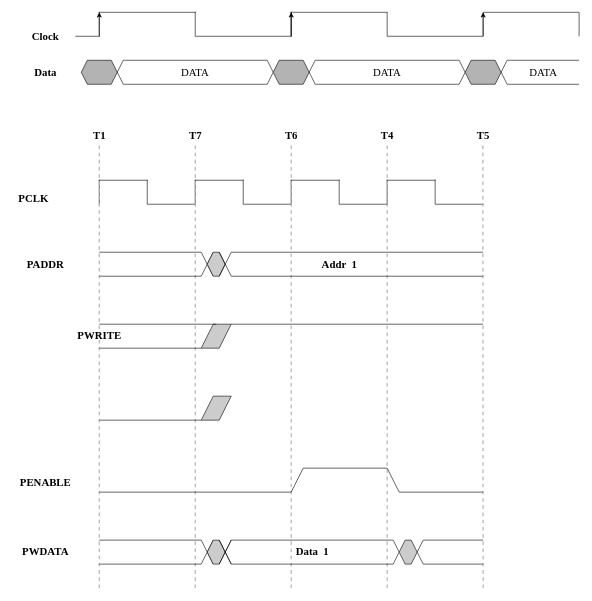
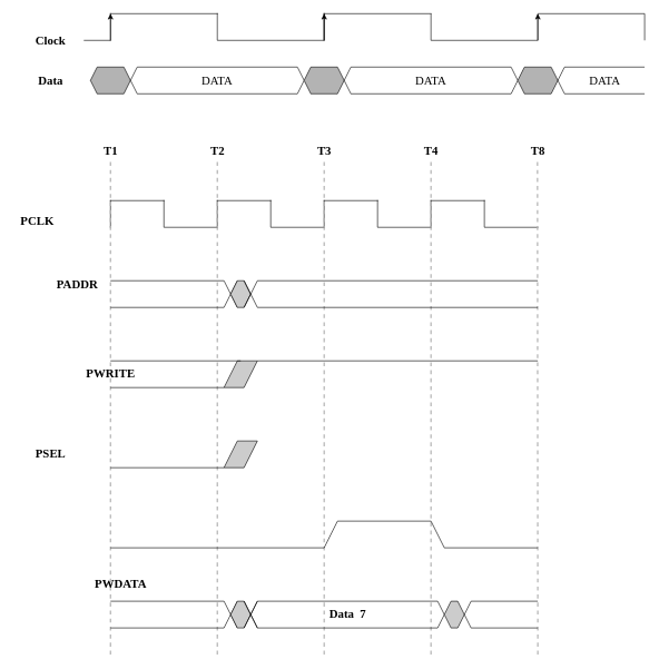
- <mxCell id="55" value="&lt;pre&gt;&lt;font face=&quot;Times New Roman&quot; size=&quot;1&quot;&gt;&lt;b style=&quot;font-size: 18px&quot;&gt;T7&lt;/b&gt;&lt;/font&gt;&lt;/pre&gt;" style="text;html=1;align=center;verticalAlign=middle;resizable=0;points=[];autosize=1;strokeColor=none;" vertex="1" parent="1"><mxGeometry x="305" y="200" width="40" height="50" as="geometry" /></mxCell>
+ <mxCell id="55" value="&lt;pre&gt;&lt;font face=&quot;Times New Roman&quot; size=&quot;1&quot;&gt;&lt;b style=&quot;font-size: 18px&quot;&gt;T2&lt;/b&gt;&lt;/font&gt;&lt;/pre&gt;" style="text;html=1;align=center;verticalAlign=middle;resizable=0;points=[];autosize=1;strokeColor=none;" vertex="1" parent="1"><mxGeometry x="305" y="200" width="40" height="50" as="geometry" /></mxCell>
- <mxCell id="56" value="&lt;pre&gt;&lt;font face=&quot;Times New Roman&quot; size=&quot;1&quot;&gt;&lt;b style=&quot;font-size: 18px&quot;&gt;T6&lt;/b&gt;&lt;/font&gt;&lt;/pre&gt;" style="text;html=1;align=center;verticalAlign=middle;resizable=0;points=[];autosize=1;strokeColor=none;" vertex="1" parent="1"><mxGeometry x="465" y="200" width="40" height="50" as="geometry" /></mxCell>
+ <mxCell id="56" value="&lt;pre&gt;&lt;font face=&quot;Times New Roman&quot; size=&quot;1&quot;&gt;&lt;b style=&quot;font-size: 18px&quot;&gt;T3&lt;/b&gt;&lt;/font&gt;&lt;/pre&gt;" style="text;html=1;align=center;verticalAlign=middle;resizable=0;points=[];autosize=1;strokeColor=none;" vertex="1" parent="1"><mxGeometry x="465" y="200" width="40" height="50" as="geometry" /></mxCell>
- <mxCell id="58" value="&lt;pre&gt;&lt;font face=&quot;Times New Roman&quot; size=&quot;1&quot;&gt;&lt;b style=&quot;font-size: 18px&quot;&gt;T5&lt;/b&gt;&lt;/font&gt;&lt;/pre&gt;" style="text;html=1;align=center;verticalAlign=middle;resizable=0;points=[];autosize=1;strokeColor=none;" vertex="1" parent="1"><mxGeometry x="785" y="200" width="40" height="50" as="geometry" /></mxCell>
+ <mxCell id="58" value="&lt;pre&gt;&lt;font face=&quot;Times New Roman&quot; size=&quot;1&quot;&gt;&lt;b style=&quot;font-size: 18px&quot;&gt;T8&lt;/b&gt;&lt;/font&gt;&lt;/pre&gt;" style="text;html=1;align=center;verticalAlign=middle;resizable=0;points=[];autosize=1;strokeColor=none;" vertex="1" parent="1"><mxGeometry x="785" y="200" width="40" height="50" as="geometry" /></mxCell>
- <mxCell id="60" value="&lt;pre&gt;&lt;font face=&quot;Times New Roman&quot; style=&quot;font-size: 18px&quot;&gt;&lt;b&gt;PADDR&lt;/b&gt;&lt;/font&gt;&lt;/pre&gt;" style="text;html=1;align=center;verticalAlign=middle;resizable=0;points=[];autosize=1;strokeColor=none;" vertex="1" parent="1"><mxGeometry x="35" y="415" width="80" height="50" as="geometry" /></mxCell>
+ <mxCell id="60" value="&lt;pre&gt;&lt;font face=&quot;Times New Roman&quot; style=&quot;font-size: 18px&quot;&gt;&lt;b&gt;PADDR&lt;/b&gt;&lt;/font&gt;&lt;/pre&gt;" style="text;html=1;align=center;verticalAlign=middle;resizable=0;points=[];autosize=1;strokeColor=none;" vertex="1" parent="1"><mxGeometry x="75" y="400" width="80" height="50" as="geometry" /></mxCell>
- <mxCell id="82" value="&lt;pre&gt;&lt;font style=&quot;font-size: 18px&quot; face=&quot;Times New Roman&quot;&gt;&lt;b&gt;Addr  1&lt;/b&gt;&lt;/font&gt;&lt;/pre&gt;" style="text;html=1;align=center;verticalAlign=middle;resizable=0;points=[];autosize=1;strokeColor=none;" vertex="1" parent="1"><mxGeometry x="530" y="415" width="70" height="50" as="geometry" /></mxCell>
+ <mxCell id="62" value="&lt;pre&gt;&lt;font face=&quot;Times New Roman&quot; style=&quot;font-size: 18px&quot;&gt;&lt;b&gt;PSEL&lt;/b&gt;&lt;/font&gt;&lt;/pre&gt;" style="text;html=1;align=center;verticalAlign=middle;resizable=0;points=[];autosize=1;strokeColor=none;" vertex="1" parent="1"><mxGeometry x="45" y="655" width="60" height="50" as="geometry" /></mxCell>
- <mxCell id="68" value="&lt;pre&gt;&lt;font face=&quot;Times New Roman&quot; style=&quot;font-size: 18px&quot;&gt;&lt;b&gt;PENABLE&lt;/b&gt;&lt;/font&gt;&lt;/pre&gt;" style="text;html=1;align=center;verticalAlign=middle;resizable=0;points=[];autosize=1;strokeColor=none;" vertex="1" parent="1"><mxGeometry x="25" y="780" width="100" height="50" as="geometry" /></mxCell>
- <mxCell id="84" value="&lt;pre&gt;&lt;font face=&quot;Times New Roman&quot; style=&quot;font-size: 18px&quot;&gt;&lt;b&gt;PWDATA&lt;/b&gt;&lt;/font&gt;&lt;/pre&gt;" style="text;html=1;align=center;verticalAlign=middle;resizable=0;points=[];autosize=1;strokeColor=none;" vertex="1" parent="1"><mxGeometry x="30" y="895" width="90" height="50" as="geometry" /></mxCell>
+ <mxCell id="84" value="&lt;pre&gt;&lt;font face=&quot;Times New Roman&quot; style=&quot;font-size: 18px&quot;&gt;&lt;b&gt;PWDATA&lt;/b&gt;&lt;/font&gt;&lt;/pre&gt;" style="text;html=1;align=center;verticalAlign=middle;resizable=0;points=[];autosize=1;strokeColor=none;" vertex="1" parent="1"><mxGeometry x="135" y="850" width="90" height="50" as="geometry" /></mxCell>
- <mxCell id="83" value="&lt;pre&gt;&lt;font style=&quot;font-size: 18px&quot; face=&quot;Times New Roman&quot;&gt;&lt;b&gt;Data  1&lt;/b&gt;&lt;/font&gt;&lt;/pre&gt;" style="text;html=1;align=center;verticalAlign=middle;resizable=0;points=[];autosize=1;strokeColor=none;" vertex="1" parent="1"><mxGeometry x="485" y="895" width="70" height="50" as="geometry" /></mxCell>
+ <mxCell id="83" value="&lt;pre&gt;&lt;font style=&quot;font-size: 18px&quot; face=&quot;Times New Roman&quot;&gt;&lt;b&gt;Data  7&lt;/b&gt;&lt;/font&gt;&lt;/pre&gt;" style="text;html=1;align=center;verticalAlign=middle;resizable=0;points=[];autosize=1;strokeColor=none;" vertex="1" parent="1"><mxGeometry x="485" y="895" width="70" height="50" as="geometry" /></mxCell>
